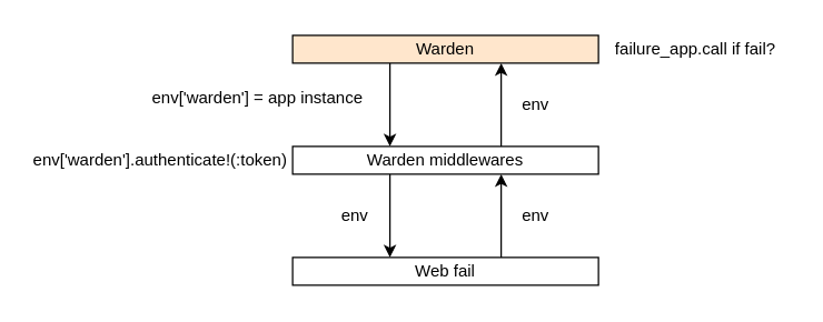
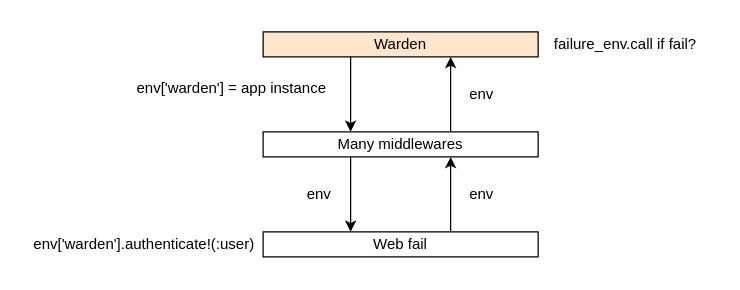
- <mxCell id="11" value="failure_app.call if fail?" style="text;html=1;strokeColor=none;fillColor=none;align=center;verticalAlign=middle;whiteSpace=wrap;rounded=0;" vertex="1" parent="1"><mxGeometry x="430" y="20" width="140" height="30" as="geometry" /></mxCell>
+ <mxCell id="11" value="failure_env.call if fail?" style="text;html=1;strokeColor=none;fillColor=none;align=center;verticalAlign=middle;whiteSpace=wrap;rounded=0;" vertex="1" parent="1"><mxGeometry x="430" y="20" width="140" height="30" as="geometry" /></mxCell>
- <mxCell id="15" value="env['warden'].authenticate!(:token)" style="text;html=1;strokeColor=none;fillColor=none;align=center;verticalAlign=middle;whiteSpace=wrap;rounded=0;" vertex="1" parent="1"><mxGeometry x="20" y="100" width="190" height="30" as="geometry" /></mxCell>
- <mxCell id="4" value="Warden middlewares" style="rounded=0;whiteSpace=wrap;html=1;" vertex="1" parent="1"><mxGeometry x="210" y="105" width="220" height="20" as="geometry" /></mxCell>
+ <mxCell id="4" value="Many middlewares" style="rounded=0;whiteSpace=wrap;html=1;" vertex="1" parent="1"><mxGeometry x="210" y="105" width="220" height="20" as="geometry" /></mxCell>
+ <mxCell id="10" value="env['warden'].authenticate!(:user)" style="text;html=1;strokeColor=none;fillColor=none;align=center;verticalAlign=middle;whiteSpace=wrap;rounded=0;" vertex="1" parent="1"><mxGeometry x="20" y="180" width="190" height="30" as="geometry" /></mxCell>
